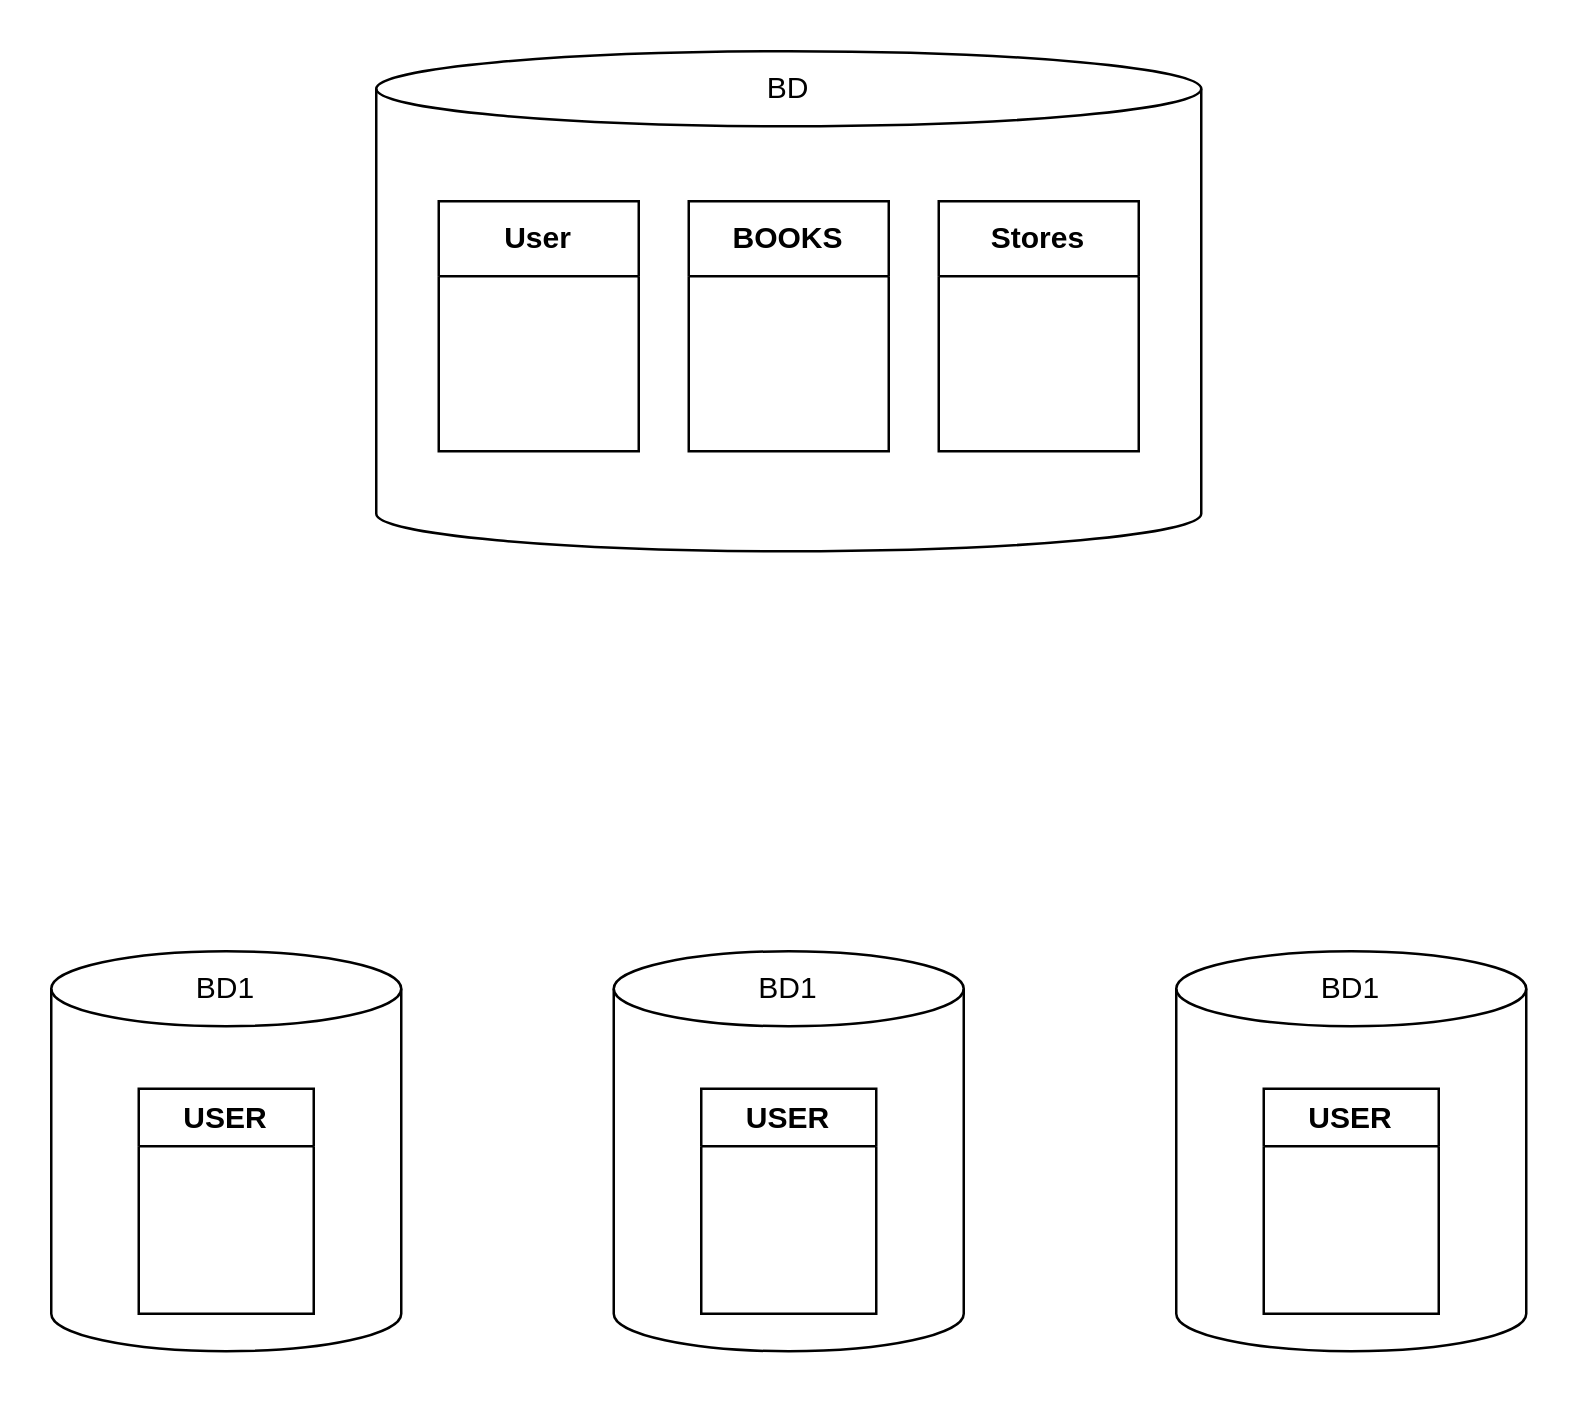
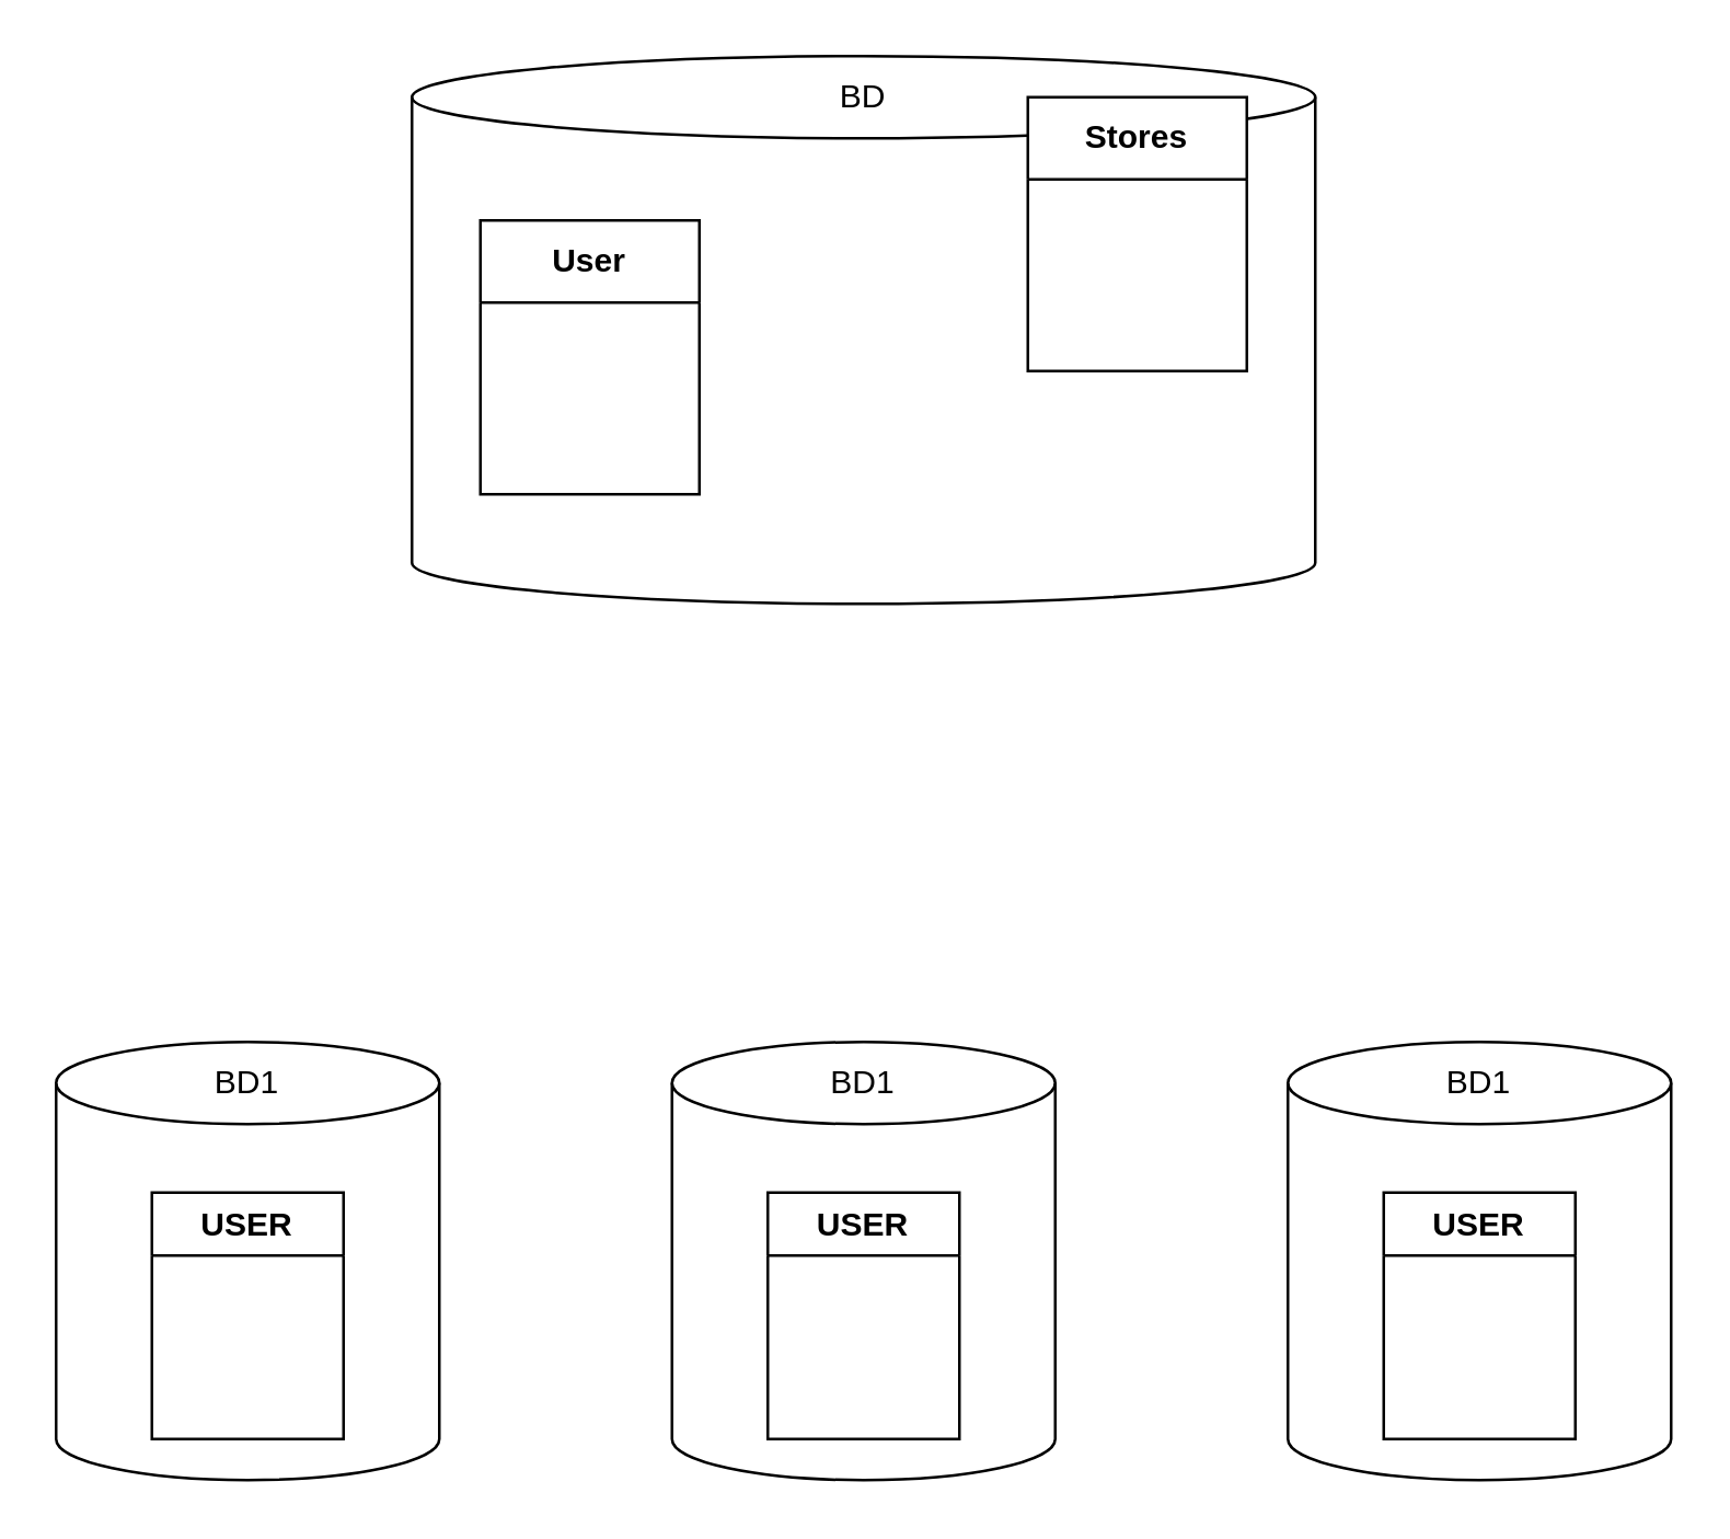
- <mxCell id="5" value="BOOKS" style="swimlane;whiteSpace=wrap;html=1;startSize=30;" vertex="1" parent="2"><mxGeometry x="125" y="60" width="80" height="100" as="geometry" /></mxCell>
- <mxCell id="6" value="Stores" style="swimlane;whiteSpace=wrap;html=1;startSize=30;" vertex="1" parent="2"><mxGeometry x="225" y="60" width="80" height="100" as="geometry" /></mxCell>
+ <mxCell id="6" value="Stores" style="swimlane;whiteSpace=wrap;html=1;startSize=30;" vertex="1" parent="2"><mxGeometry x="225" y="15" width="80" height="100" as="geometry" /></mxCell>
